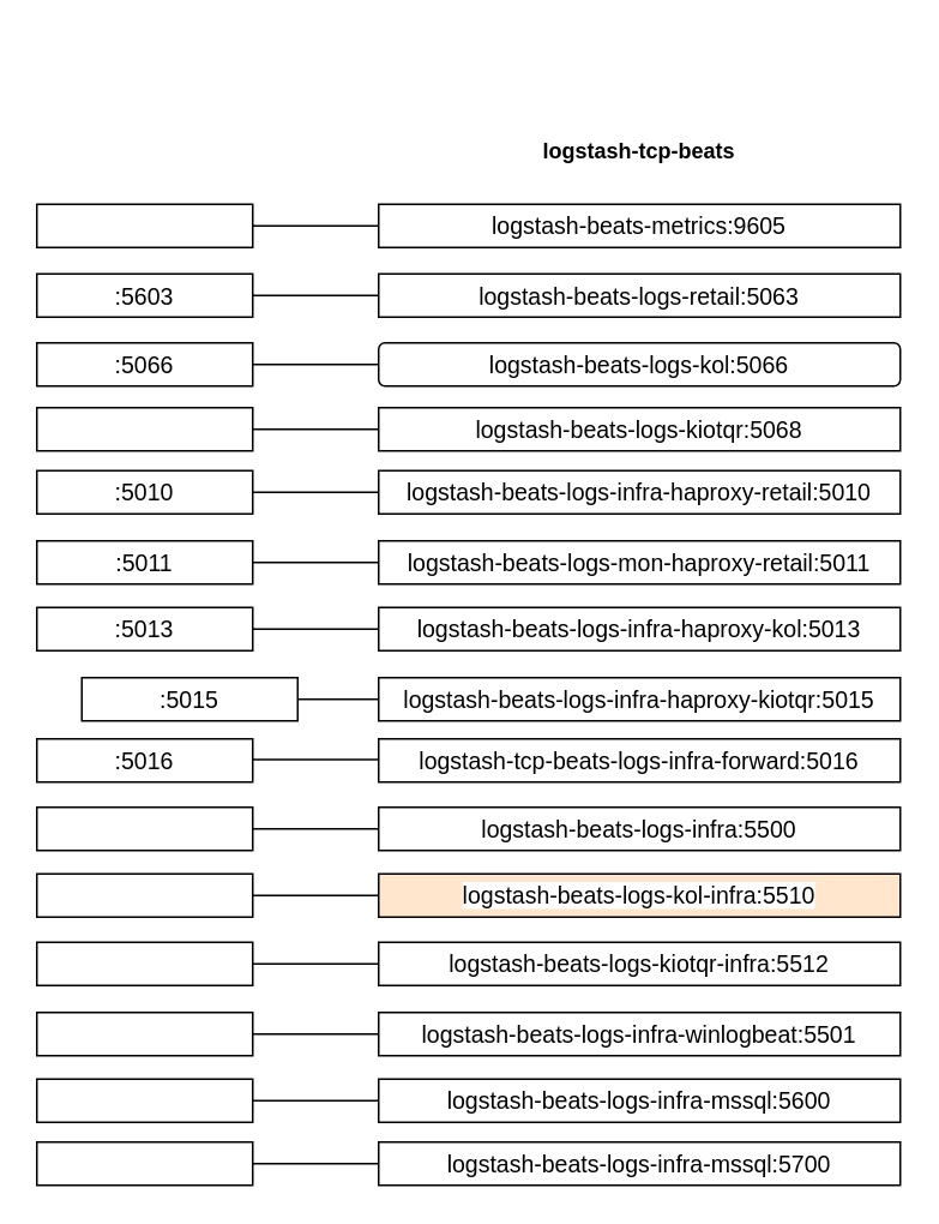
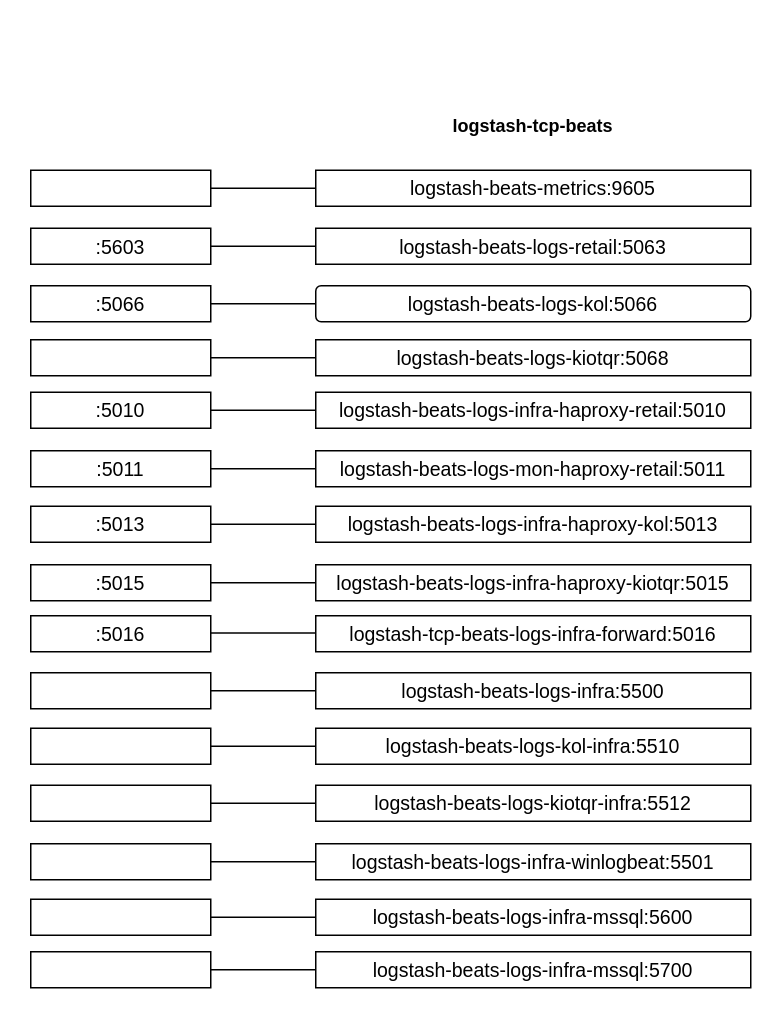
- <mxCell id="26" value=":5015" style="rounded=0;whiteSpace=wrap;html=1;fontFamily=Helvetica;fontSize=13;fontColor=default;labelBackgroundColor=default;" vertex="1" parent="1"><mxGeometry x="45" y="376" width="120" height="24" as="geometry" /></mxCell>
+ <mxCell id="26" value=":5015" style="rounded=0;whiteSpace=wrap;html=1;fontFamily=Helvetica;fontSize=13;fontColor=default;labelBackgroundColor=default;" vertex="1" parent="1"><mxGeometry x="20" y="376" width="120" height="24" as="geometry" /></mxCell>
- <mxCell id="33" value="logstash-beats-logs-kol-infra:5510" style="rounded=0;whiteSpace=wrap;html=1;fontFamily=Helvetica;fontSize=13;fontColor=default;labelBackgroundColor=default;fillColor=#ffe6cc;" vertex="1" parent="1"><mxGeometry x="210" y="485" width="290" height="24" as="geometry" /></mxCell>
+ <mxCell id="33" value="logstash-beats-logs-kol-infra:5510" style="rounded=0;whiteSpace=wrap;html=1;fontFamily=Helvetica;fontSize=13;fontColor=default;labelBackgroundColor=default;" vertex="1" parent="1"><mxGeometry x="210" y="485" width="290" height="24" as="geometry" /></mxCell>
